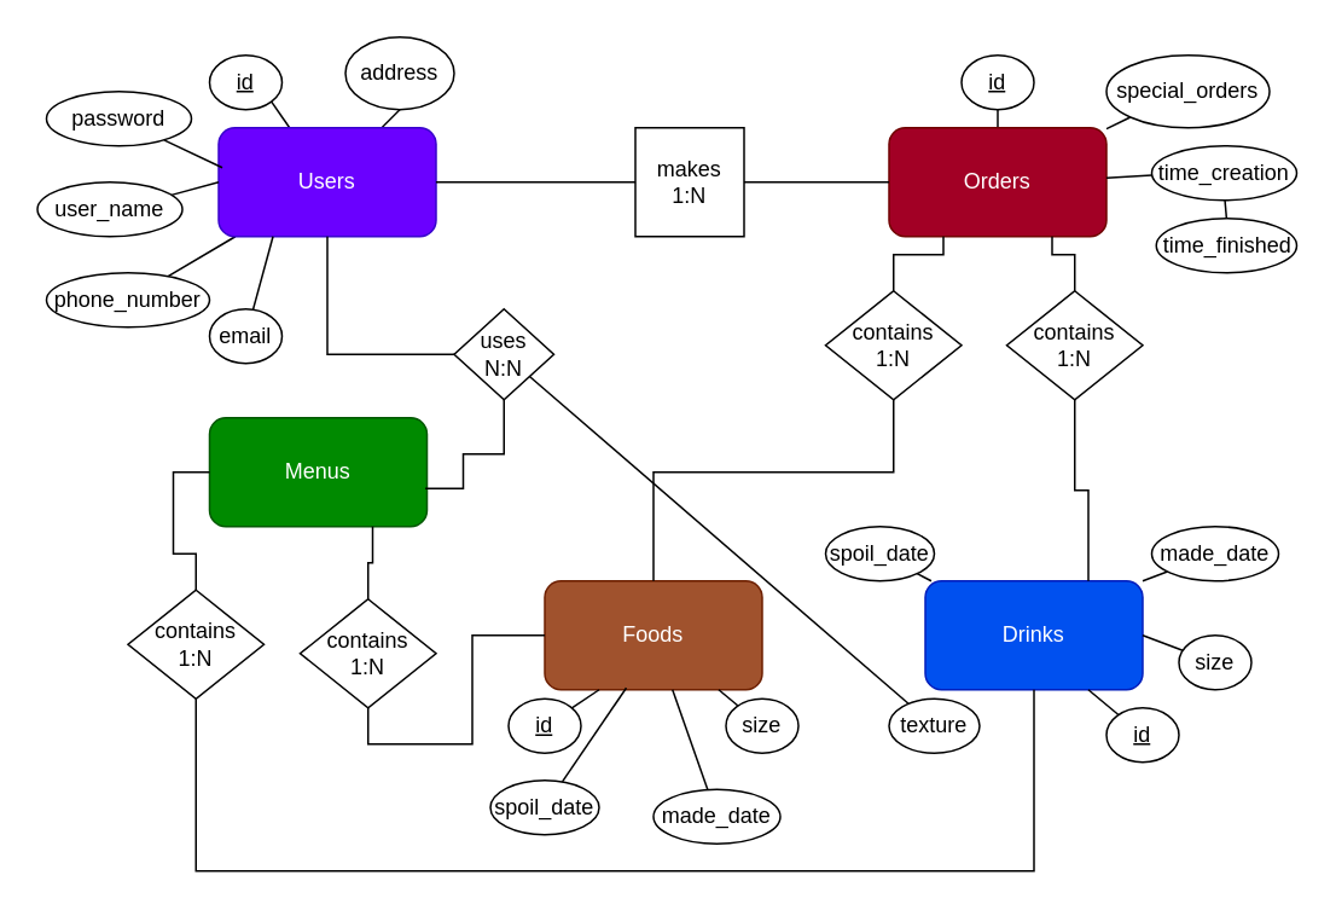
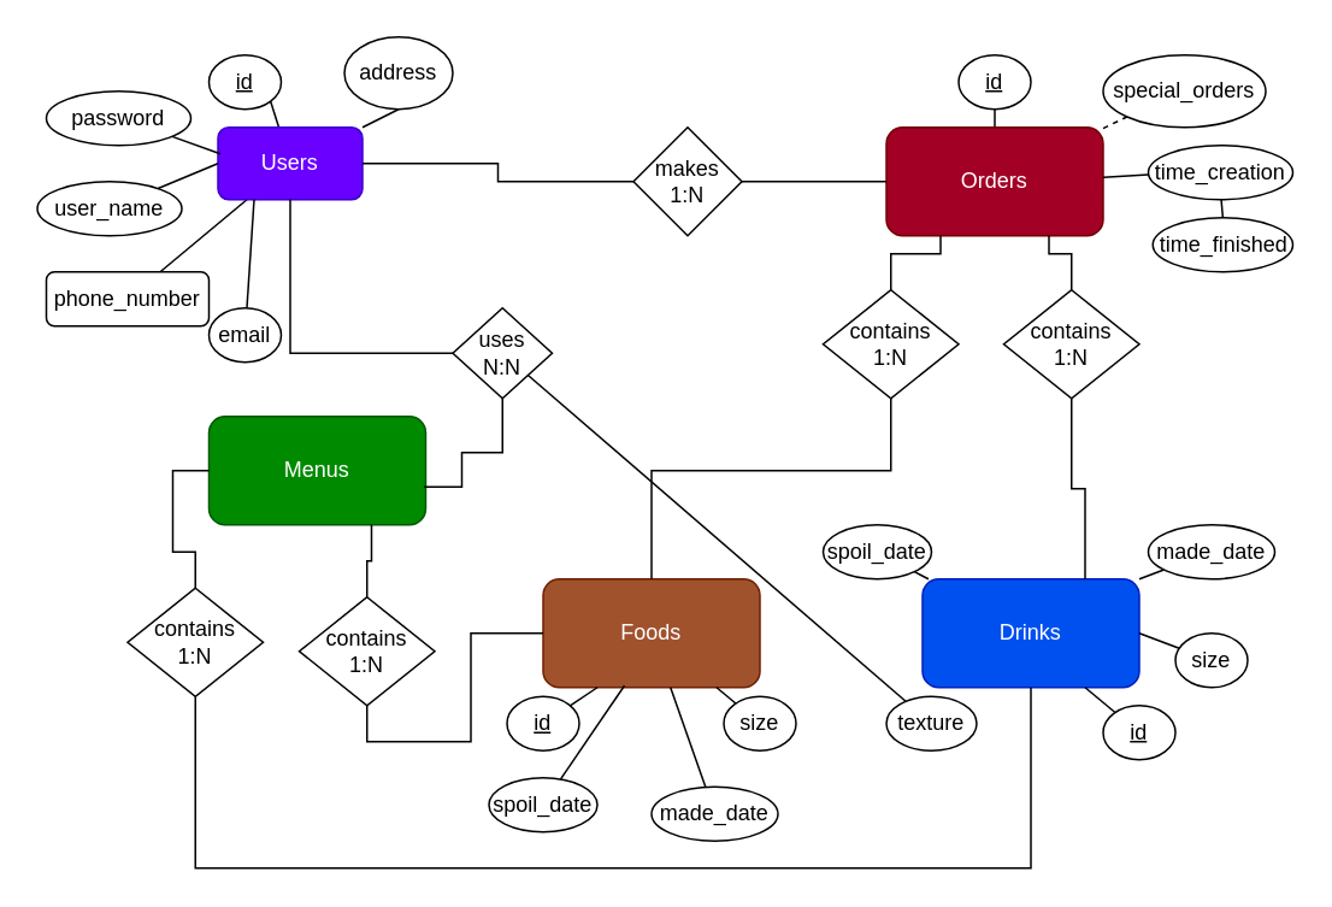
- <mxCell id="11" style="edgeStyle=none;rounded=0;orthogonalLoop=1;jettySize=auto;html=1;entryX=0;entryY=1;entryDx=0;entryDy=0;endArrow=none;endFill=0;" edge="1" parent="1" source="12" target="18"><mxGeometry relative="1" as="geometry" /></mxCell>
+ <mxCell id="11" style="edgeStyle=none;rounded=0;orthogonalLoop=1;jettySize=auto;html=1;entryX=0;entryY=1;entryDx=0;entryDy=0;endArrow=none;endFill=0;dashed=1;" edge="1" parent="1" source="12" target="18"><mxGeometry relative="1" as="geometry" /></mxCell>
- <mxCell id="5" value="Users" style="rounded=1;whiteSpace=wrap;html=1;fillColor=#6a00ff;fontColor=#ffffff;strokeColor=#3700CC;" vertex="1" parent="1"><mxGeometry x="120" y="70" width="120" height="60" as="geometry" /></mxCell>
+ <mxCell id="5" value="Users" style="rounded=1;whiteSpace=wrap;html=1;fillColor=#6a00ff;fontColor=#ffffff;strokeColor=#3700CC;" vertex="1" parent="1"><mxGeometry x="120" y="70" width="80" height="40" as="geometry" /></mxCell>
- <mxCell id="29" value="makes&lt;br&gt;1:N" style="whiteSpace=wrap;html=1;rounded=0;" vertex="1" parent="1"><mxGeometry x="350" y="70" width="60" height="60" as="geometry" /></mxCell>
+ <mxCell id="29" value="makes&lt;br&gt;1:N" style="rhombus;whiteSpace=wrap;html=1;" vertex="1" parent="1"><mxGeometry x="350" y="70" width="60" height="60" as="geometry" /></mxCell>
- <mxCell id="14" value="phone_number" style="ellipse;whiteSpace=wrap;html=1;" vertex="1" parent="1"><mxGeometry x="25" y="150" width="90" height="30" as="geometry" /></mxCell>
+ <mxCell id="14" value="phone_number" style="whiteSpace=wrap;html=1;rounded=1;" vertex="1" parent="1"><mxGeometry x="25" y="150" width="90" height="30" as="geometry" /></mxCell>
